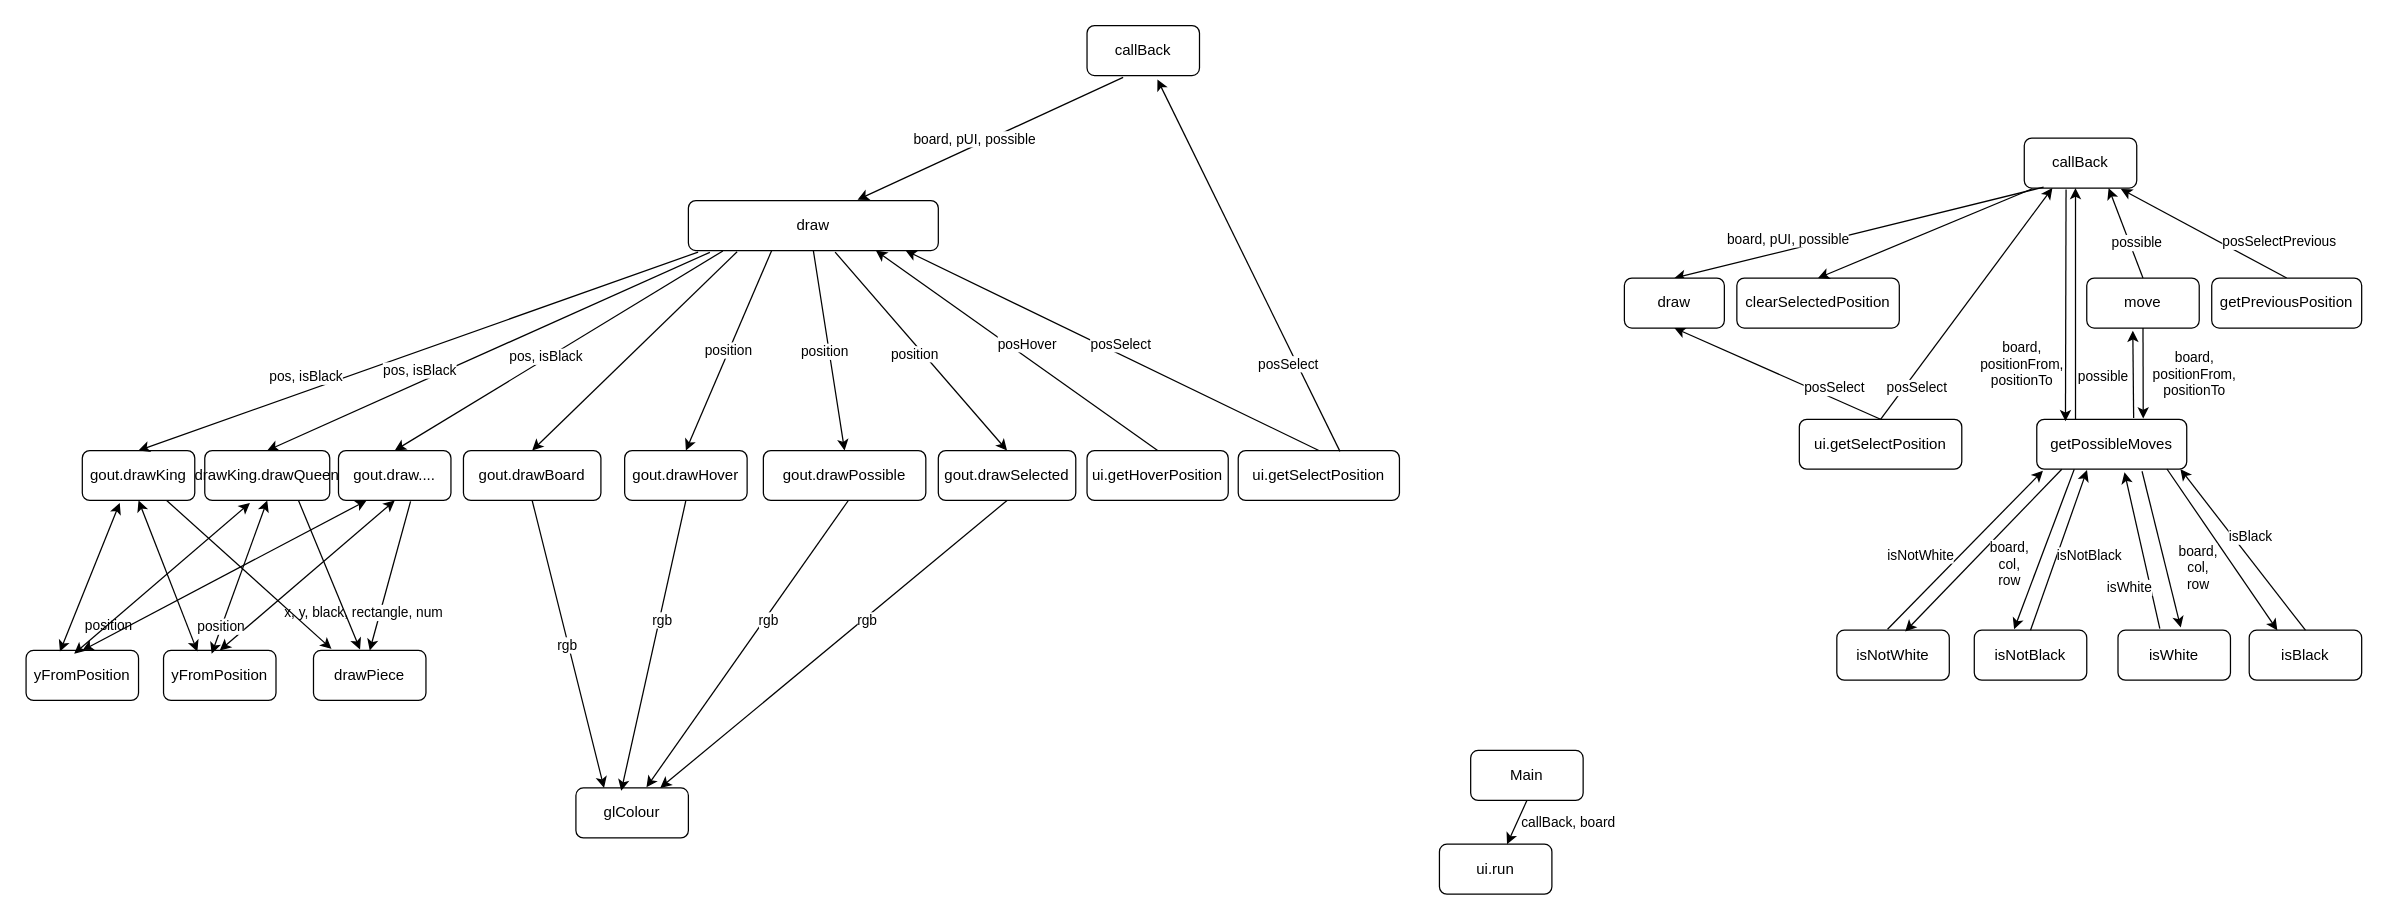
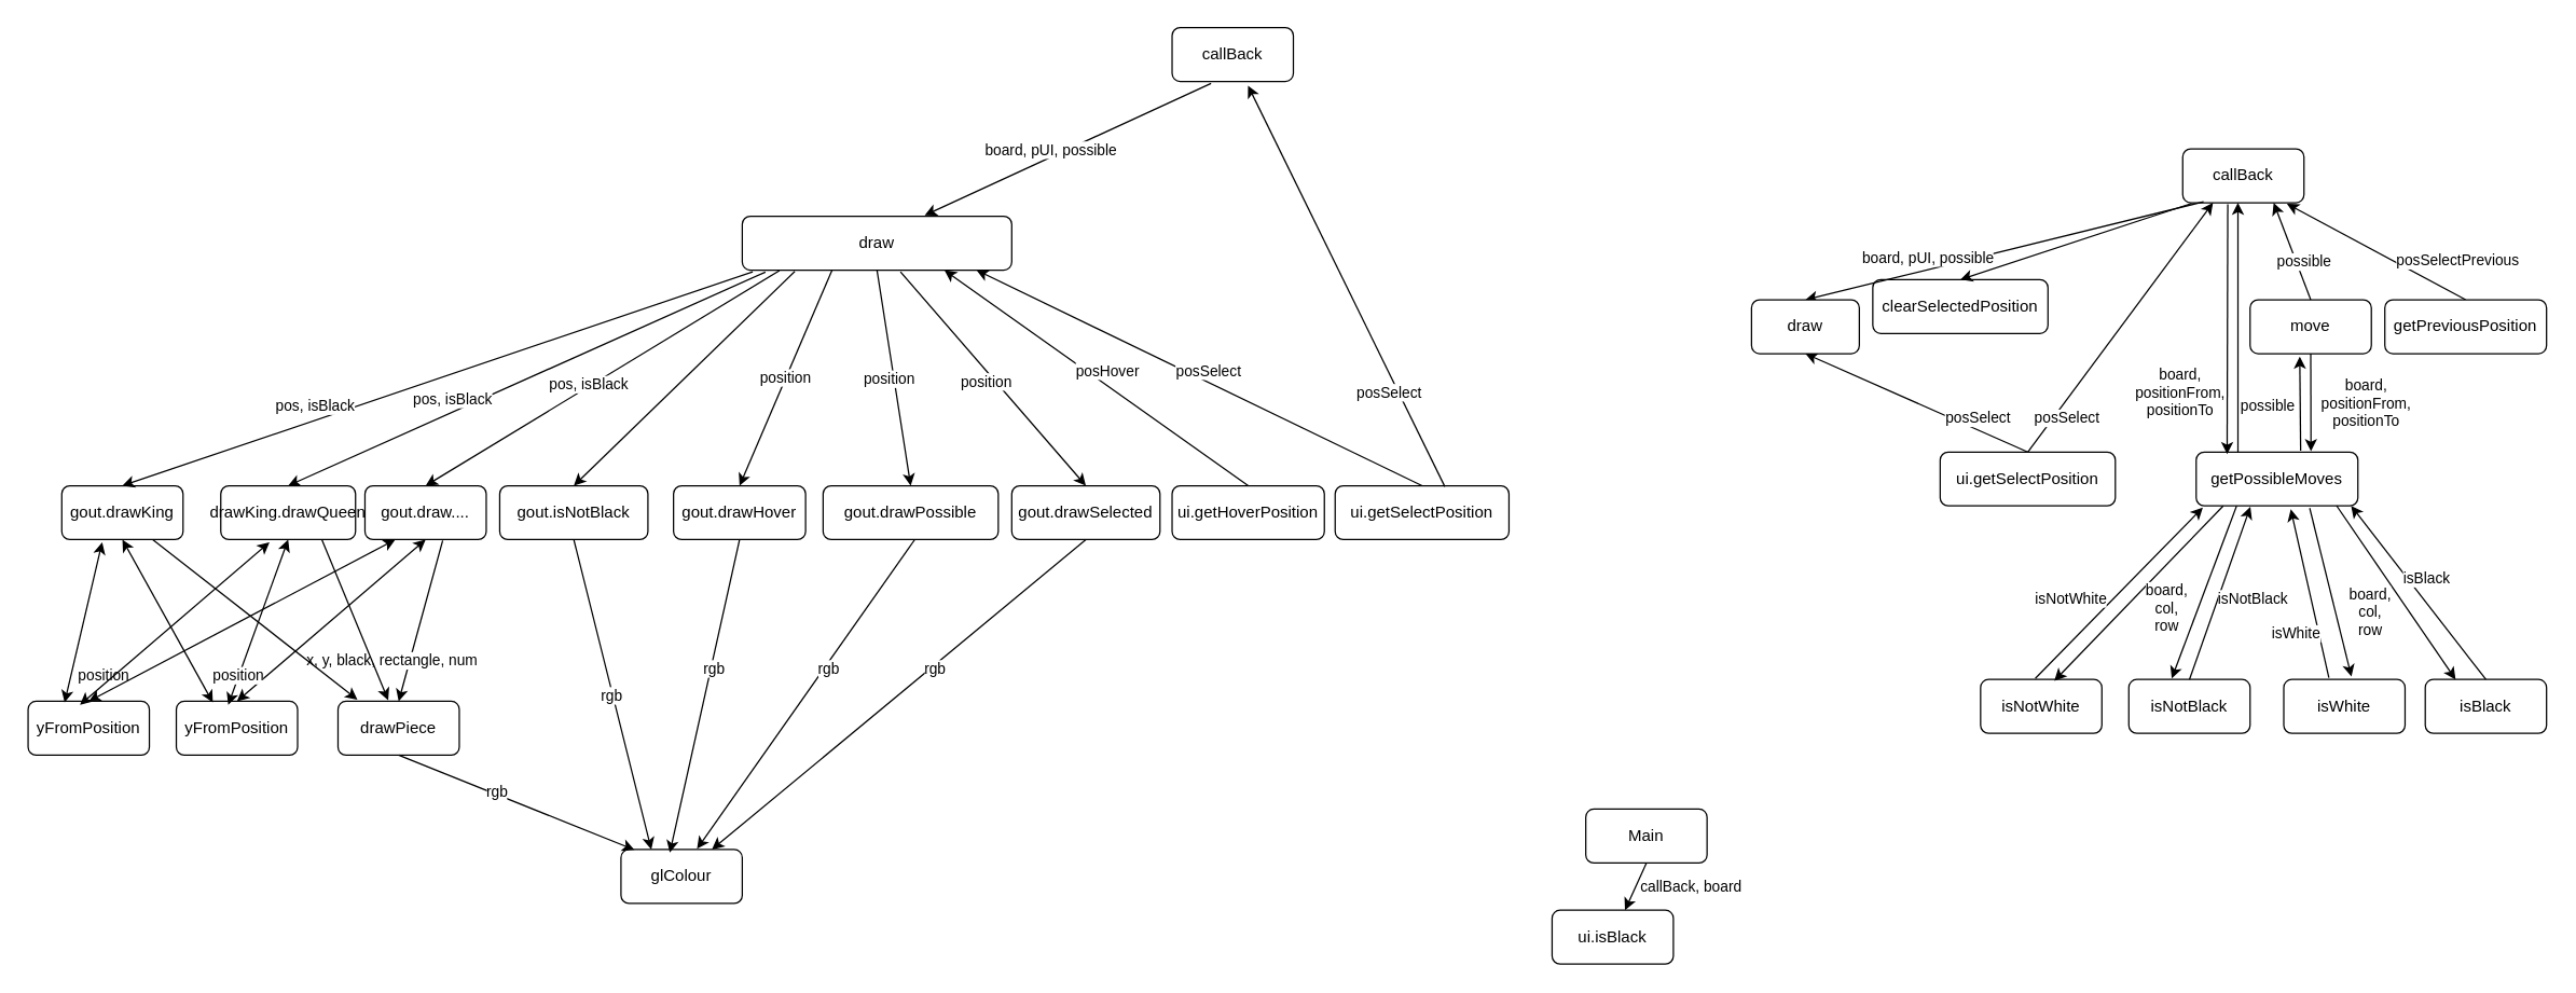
- <mxCell id="14" value="clearSelectedPosition" style="rounded=1;whiteSpace=wrap;html=1;" parent="1" vertex="1"><mxGeometry x="1389" y="222" width="130" height="40" as="geometry" /></mxCell>
+ <mxCell id="14" value="clearSelectedPosition" style="rounded=1;whiteSpace=wrap;html=1;" parent="1" vertex="1"><mxGeometry x="1389" y="207" width="130" height="40" as="geometry" /></mxCell>
- <mxCell id="79" value="gout.drawKing" style="rounded=1;whiteSpace=wrap;html=1;" parent="1" vertex="1"><mxGeometry x="65" y="360" width="90" height="40" as="geometry" /></mxCell>
+ <mxCell id="79" value="gout.drawKing" style="rounded=1;whiteSpace=wrap;html=1;" parent="1" vertex="1"><mxGeometry x="45" y="360" width="90" height="40" as="geometry" /></mxCell>
- <mxCell id="8" value="gout.drawBoard" style="rounded=1;whiteSpace=wrap;html=1;" parent="1" vertex="1"><mxGeometry x="370" y="360" width="110" height="40" as="geometry" /></mxCell>
+ <mxCell id="8" value="gout.isNotBlack" style="rounded=1;whiteSpace=wrap;html=1;" parent="1" vertex="1"><mxGeometry x="370" y="360" width="110" height="40" as="geometry" /></mxCell>
+ <mxCell id="89" value="" style="endArrow=classic;html=1;rounded=0;exitX=0.5;exitY=1;exitDx=0;exitDy=0;entryX=0.111;entryY=0.006;entryDx=0;entryDy=0;entryPerimeter=0;" parent="1" source="59" target="7" edge="1"><mxGeometry width="50" height="50" relative="1" as="geometry"><mxPoint x="524" y="470" as="sourcePoint" /><mxPoint x="560" y="600" as="targetPoint" /></mxGeometry></mxCell>
+ <mxCell id="90" value="rgb" style="edgeLabel;html=1;align=center;verticalAlign=middle;resizable=0;points=[];" parent="89" vertex="1" connectable="0"><mxGeometry x="-0.181" y="2" relative="1" as="geometry"><mxPoint as="offset" /></mxGeometry></mxCell>
- <mxCell id="3" value="ui.run" style="rounded=1;whiteSpace=wrap;html=1;" parent="1" vertex="1"><mxGeometry x="1151" y="675" width="90" height="40" as="geometry" /></mxCell>
+ <mxCell id="3" value="ui.isBlack" style="rounded=1;whiteSpace=wrap;html=1;" parent="1" vertex="1"><mxGeometry x="1151" y="675" width="90" height="40" as="geometry" /></mxCell>
